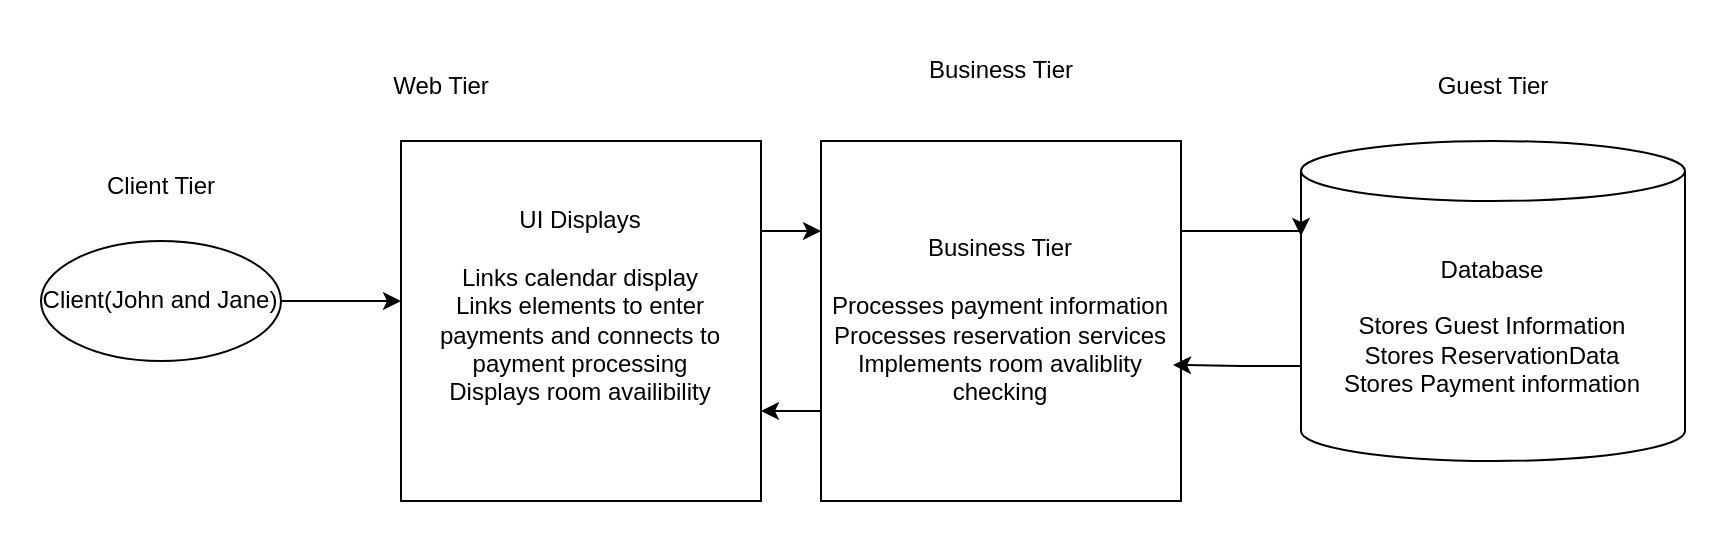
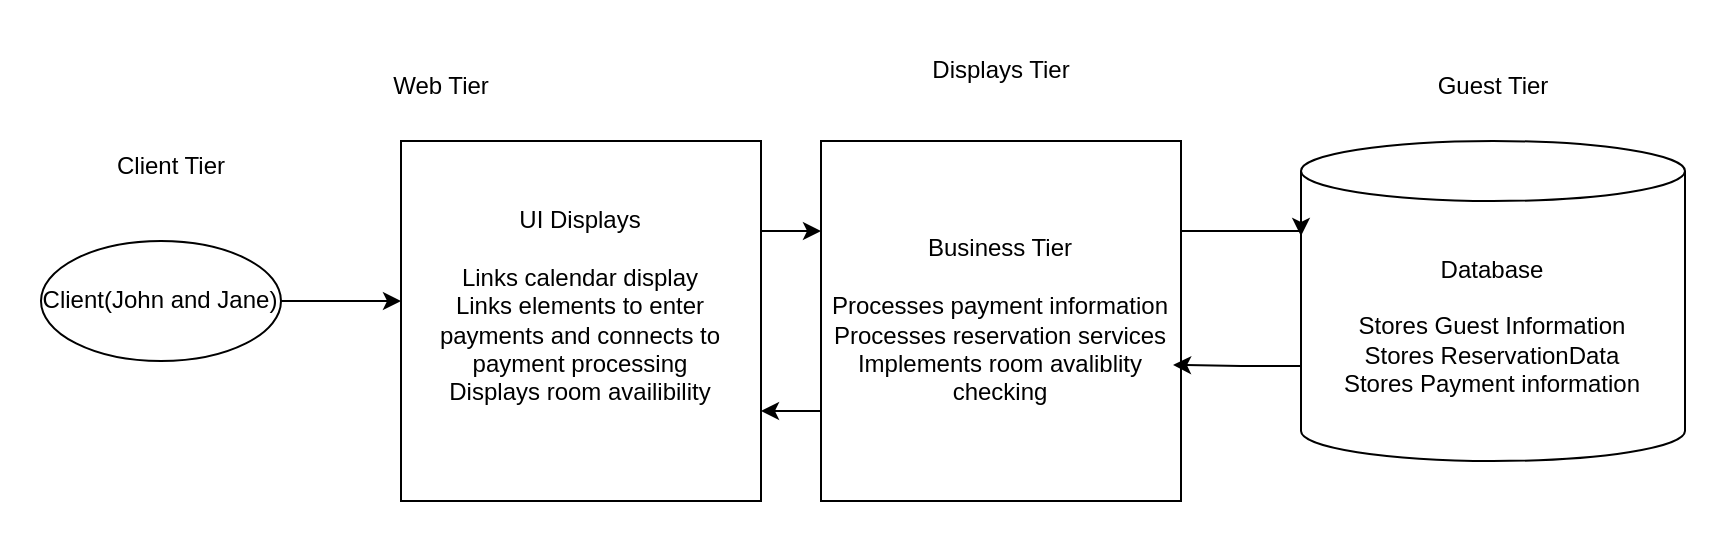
- <mxCell id="10" value="Business Tier" style="text;html=1;align=center;verticalAlign=middle;resizable=0;points=[];autosize=1;strokeColor=none;fillColor=none;" vertex="1" parent="1"><mxGeometry x="450" y="20" width="100" height="30" as="geometry" /></mxCell>
+ <mxCell id="10" value="Displays Tier" style="text;html=1;align=center;verticalAlign=middle;resizable=0;points=[];autosize=1;strokeColor=none;fillColor=none;" vertex="1" parent="1"><mxGeometry x="450" y="20" width="100" height="30" as="geometry" /></mxCell>
- <mxCell id="8" value="Client Tier" style="text;html=1;align=center;verticalAlign=middle;resizable=0;points=[];autosize=1;strokeColor=none;fillColor=none;" vertex="1" parent="1"><mxGeometry x="40" y="78" width="80" height="30" as="geometry" /></mxCell>
+ <mxCell id="8" value="Client Tier" style="text;html=1;align=center;verticalAlign=middle;resizable=0;points=[];autosize=1;strokeColor=none;fillColor=none;" vertex="1" parent="1"><mxGeometry x="45" y="68" width="80" height="30" as="geometry" /></mxCell>
